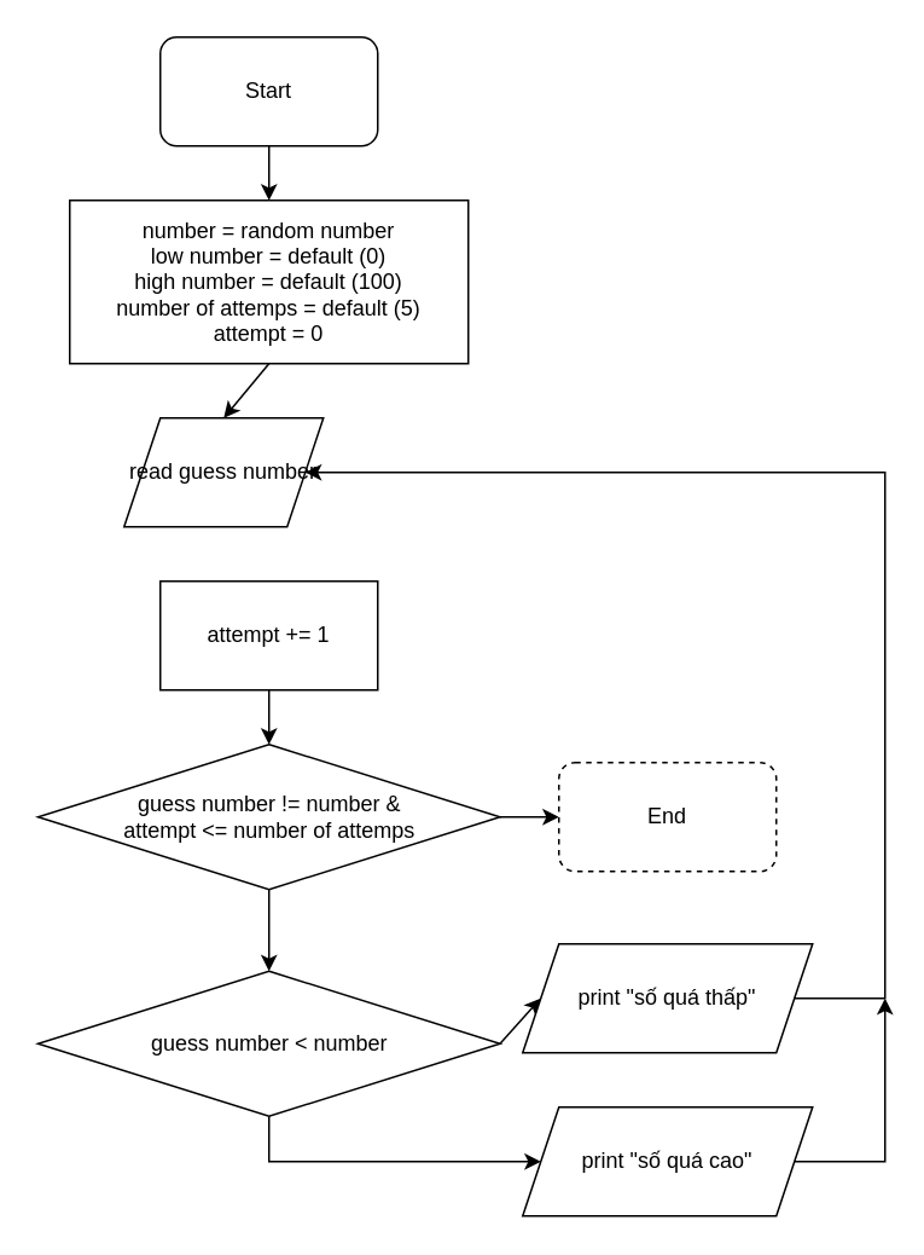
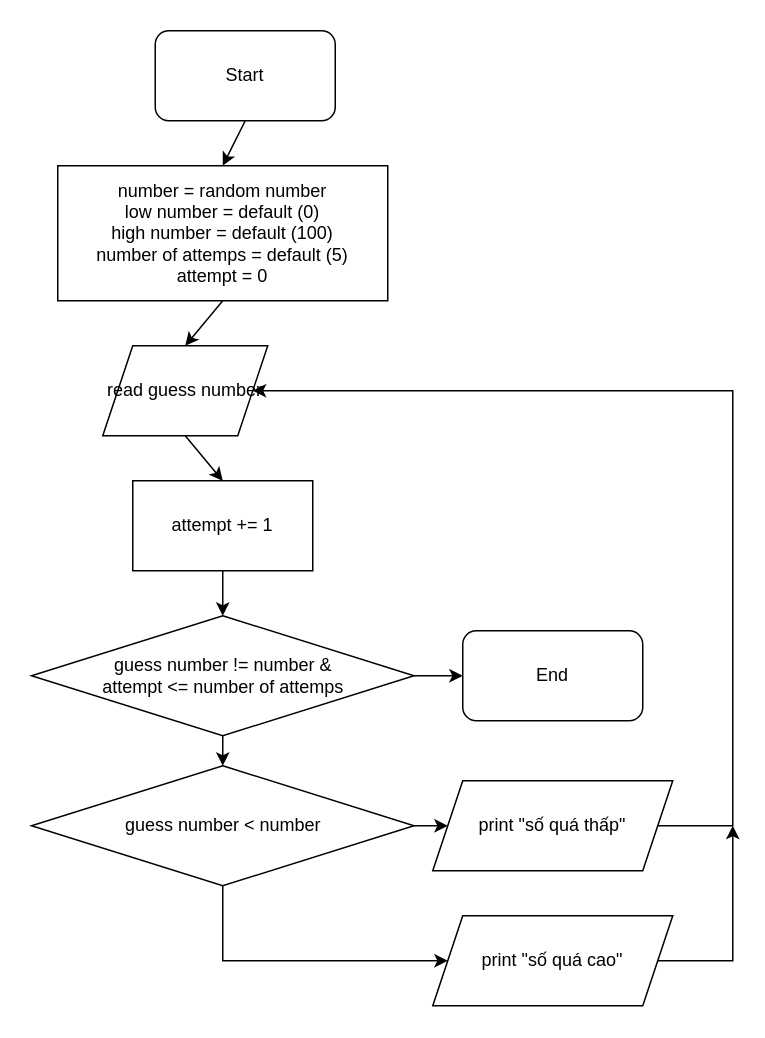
- <mxCell id="3" value="Start" style="rounded=1;whiteSpace=wrap;html=1;" vertex="1" parent="1"><mxGeometry x="88" y="20" width="120" height="60" as="geometry" /></mxCell>
+ <mxCell id="3" value="Start" style="rounded=1;whiteSpace=wrap;html=1;" vertex="1" parent="1"><mxGeometry x="103" y="20" width="120" height="60" as="geometry" /></mxCell>
+ <mxCell id="6" style="edgeStyle=none;html=1;exitX=0.5;exitY=1;exitDx=0;exitDy=0;entryX=0.5;entryY=0;entryDx=0;entryDy=0;" edge="1" parent="1" source="7" target="13"><mxGeometry relative="1" as="geometry" /></mxCell>
- <mxCell id="11" value="End" style="rounded=1;whiteSpace=wrap;html=1;dashed=1;" vertex="1" parent="1"><mxGeometry x="308" y="420" width="120" height="60" as="geometry" /></mxCell>
+ <mxCell id="11" value="End" style="rounded=1;whiteSpace=wrap;html=1;" vertex="1" parent="1"><mxGeometry x="308" y="420" width="120" height="60" as="geometry" /></mxCell>
- <mxCell id="16" value="guess number &amp;lt; number" style="rhombus;whiteSpace=wrap;html=1;" vertex="1" parent="1"><mxGeometry x="20.5" y="535" width="255" height="80" as="geometry" /></mxCell>
+ <mxCell id="16" value="guess number &amp;lt; number" style="rhombus;whiteSpace=wrap;html=1;" vertex="1" parent="1"><mxGeometry x="20.5" y="510" width="255" height="80" as="geometry" /></mxCell>
